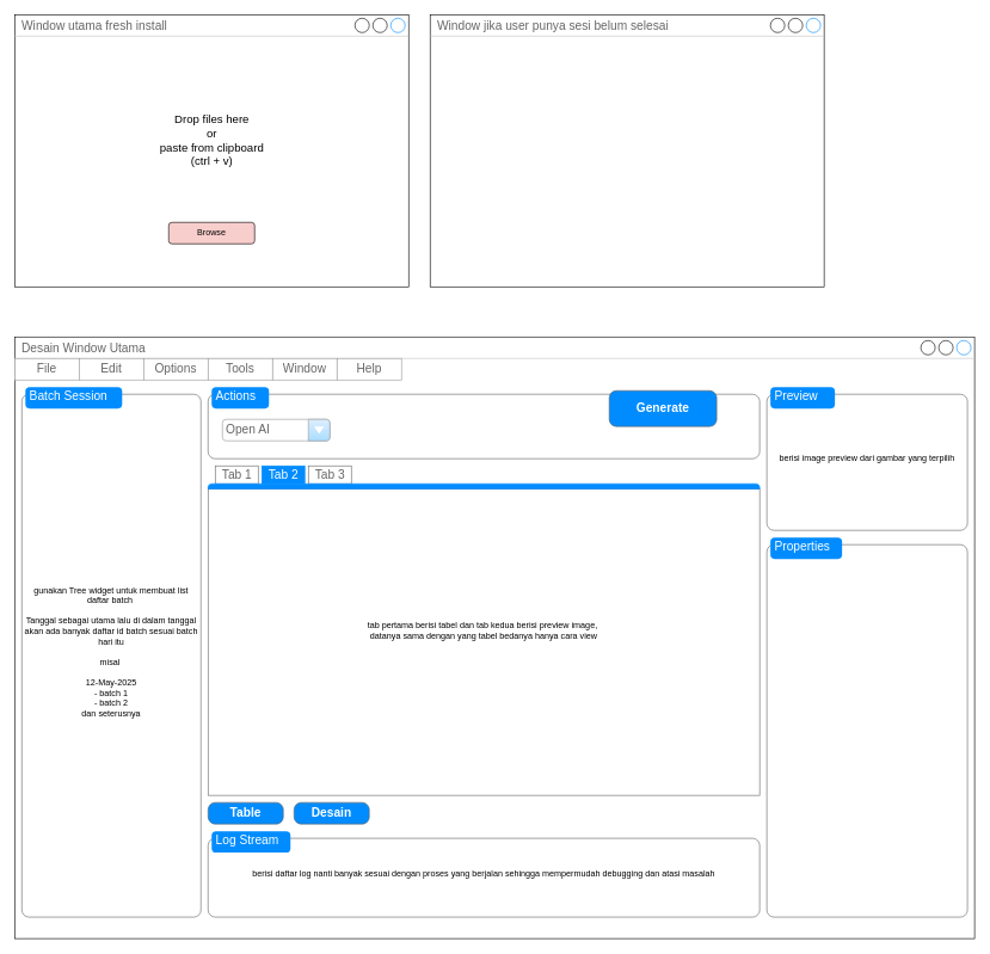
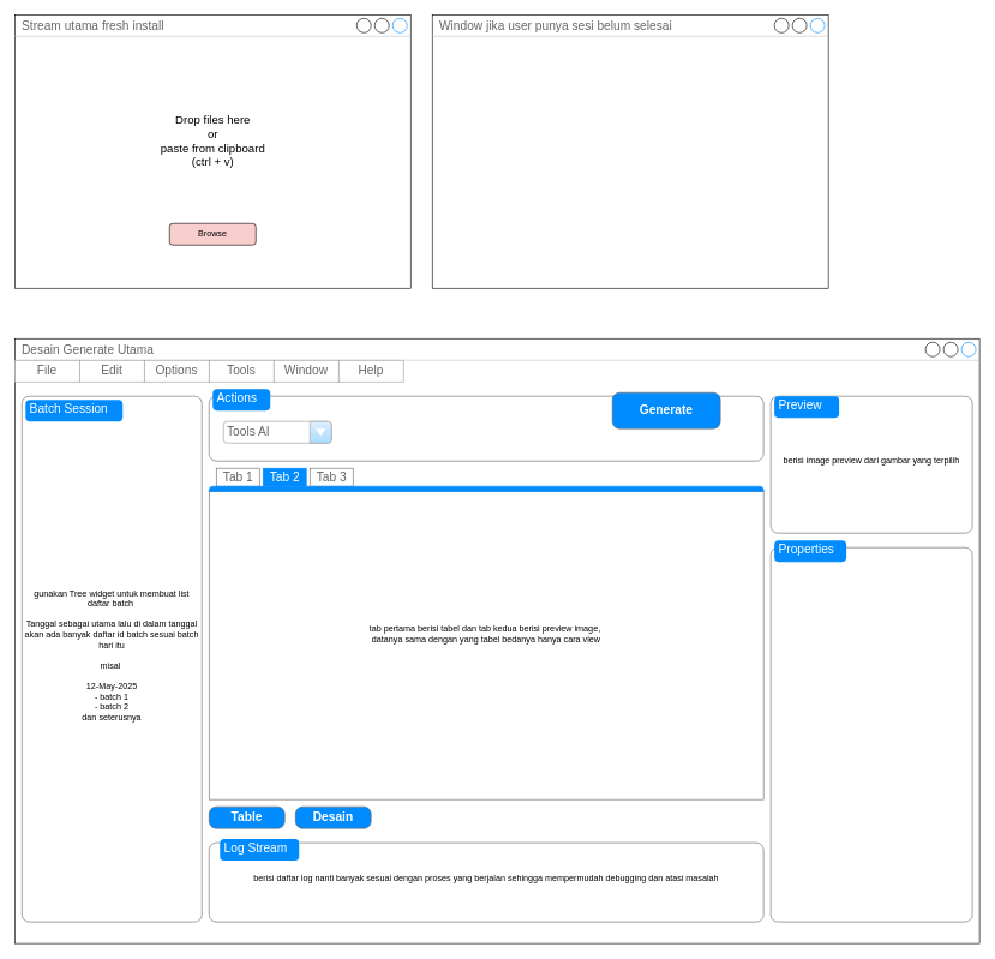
- <mxCell id="3" value="Window utama fresh install" style="strokeWidth=1;shadow=0;dashed=0;align=center;html=1;shape=mxgraph.mockup.containers.window;align=left;verticalAlign=top;spacingLeft=8;strokeColor2=#008cff;strokeColor3=#c4c4c4;fontColor=#666666;mainText=;fontSize=17;labelBackgroundColor=none;whiteSpace=wrap;" vertex="1" parent="2"><mxGeometry width="550" height="380" as="geometry" /></mxCell>
+ <mxCell id="3" value="Stream utama fresh install" style="strokeWidth=1;shadow=0;dashed=0;align=center;html=1;shape=mxgraph.mockup.containers.window;align=left;verticalAlign=top;spacingLeft=8;strokeColor2=#008cff;strokeColor3=#c4c4c4;fontColor=#666666;mainText=;fontSize=17;labelBackgroundColor=none;whiteSpace=wrap;" vertex="1" parent="2"><mxGeometry width="550" height="380" as="geometry" /></mxCell>
- <mxCell id="7" value="Desain Window Utama" style="strokeWidth=1;shadow=0;dashed=0;align=center;html=1;shape=mxgraph.mockup.containers.window;align=left;verticalAlign=top;spacingLeft=8;strokeColor2=#008cff;strokeColor3=#c4c4c4;fontColor=#666666;mainText=;fontSize=17;labelBackgroundColor=none;whiteSpace=wrap;" vertex="1" parent="1"><mxGeometry x="20" y="470" width="1340" height="840" as="geometry" /></mxCell>
+ <mxCell id="7" value="Desain Generate Utama" style="strokeWidth=1;shadow=0;dashed=0;align=center;html=1;shape=mxgraph.mockup.containers.window;align=left;verticalAlign=top;spacingLeft=8;strokeColor2=#008cff;strokeColor3=#c4c4c4;fontColor=#666666;mainText=;fontSize=17;labelBackgroundColor=none;whiteSpace=wrap;" vertex="1" parent="1"><mxGeometry x="20" y="470" width="1340" height="840" as="geometry" /></mxCell>
- <mxCell id="14" value="Batch Session" style="shape=rect;strokeColor=none;fillColor=#008cff;strokeWidth=1;dashed=0;rounded=1;arcSize=20;fontColor=#ffffff;fontSize=17;spacing=2;spacingTop=-2;align=left;autosize=1;spacingLeft=4;resizeWidth=0;resizeHeight=0;perimeter=none;html=1;whiteSpace=wrap;verticalAlign=middle;" vertex="1" parent="13"><mxGeometry x="5" width="135" height="30" as="geometry" /></mxCell>
+ <mxCell id="14" value="Batch Session" style="shape=rect;strokeColor=none;fillColor=#008cff;strokeWidth=1;dashed=0;rounded=1;arcSize=20;fontColor=#ffffff;fontSize=17;spacing=2;spacingTop=-2;align=left;autosize=1;spacingLeft=4;resizeWidth=0;resizeHeight=0;perimeter=none;html=1;whiteSpace=wrap;verticalAlign=middle;" vertex="1" parent="13"><mxGeometry x="5" y="15" width="135" height="30" as="geometry" /></mxCell>
- <mxCell id="16" value="Preview" style="shape=rect;strokeColor=none;fillColor=#008cff;strokeWidth=1;dashed=0;rounded=1;arcSize=20;fontColor=#ffffff;fontSize=17;spacing=2;spacingTop=-2;align=left;autosize=1;spacingLeft=4;resizeWidth=0;resizeHeight=0;perimeter=none;html=1;whiteSpace=wrap;" vertex="1" parent="15"><mxGeometry x="5" width="90" height="30" as="geometry" /></mxCell>
+ <mxCell id="16" value="Preview" style="shape=rect;strokeColor=none;fillColor=#008cff;strokeWidth=1;dashed=0;rounded=1;arcSize=20;fontColor=#ffffff;fontSize=17;spacing=2;spacingTop=-2;align=left;autosize=1;spacingLeft=4;resizeWidth=0;resizeHeight=0;perimeter=none;html=1;whiteSpace=wrap;" vertex="1" parent="15"><mxGeometry x="5" y="10" width="90" height="30" as="geometry" /></mxCell>
- <mxCell id="24" value="Open AI" style="strokeWidth=1;shadow=0;dashed=0;align=center;html=1;shape=mxgraph.mockup.forms.comboBox;strokeColor=#999999;fillColor=#ddeeff;align=left;fillColor2=#aaddff;mainText=;fontColor=#666666;fontSize=17;spacingLeft=3;" vertex="1" parent="21"><mxGeometry x="20" y="45" width="150" height="30" as="geometry" /></mxCell>
+ <mxCell id="24" value="Tools AI" style="strokeWidth=1;shadow=0;dashed=0;align=center;html=1;shape=mxgraph.mockup.forms.comboBox;strokeColor=#999999;fillColor=#ddeeff;align=left;fillColor2=#aaddff;mainText=;fontColor=#666666;fontSize=17;spacingLeft=3;" vertex="1" parent="21"><mxGeometry x="20" y="45" width="150" height="30" as="geometry" /></mxCell>
- <mxCell id="20" value="Log Stream" style="shape=rect;strokeColor=none;fillColor=#008cff;strokeWidth=1;dashed=0;rounded=1;arcSize=20;fontColor=#ffffff;fontSize=17;spacing=2;spacingTop=-2;align=left;autosize=1;spacingLeft=4;resizeWidth=0;resizeHeight=0;perimeter=none;html=1;whiteSpace=wrap;" vertex="1" parent="19"><mxGeometry x="5" width="110" height="30" as="geometry" /></mxCell>
+ <mxCell id="20" value="Log Stream" style="shape=rect;strokeColor=none;fillColor=#008cff;strokeWidth=1;dashed=0;rounded=1;arcSize=20;fontColor=#ffffff;fontSize=17;spacing=2;spacingTop=-2;align=left;autosize=1;spacingLeft=4;resizeWidth=0;resizeHeight=0;perimeter=none;html=1;whiteSpace=wrap;" vertex="1" parent="19"><mxGeometry x="15" y="5" width="110" height="30" as="geometry" /></mxCell>
